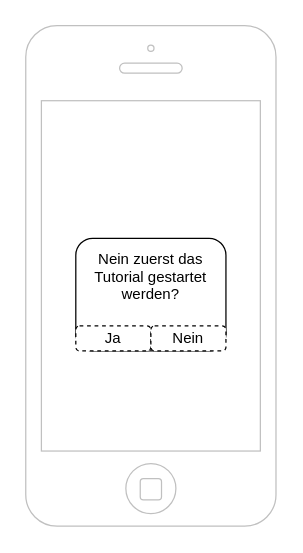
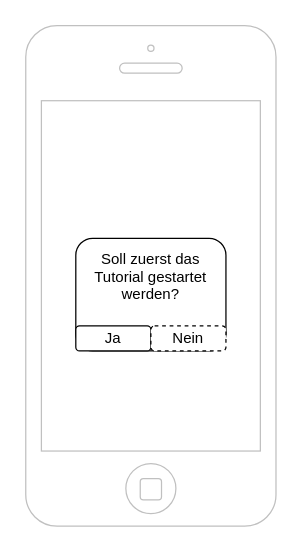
- <mxCell id="3" value="&lt;div&gt;Nein zuerst das Tutorial gestartet werden?&lt;/div&gt;&lt;div&gt;&lt;br&gt;&lt;/div&gt;&lt;div&gt;&lt;br&gt;&lt;/div&gt;" style="rounded=1;whiteSpace=wrap;html=1;" vertex="1" parent="1"><mxGeometry x="60" y="190" width="120" height="90" as="geometry" /></mxCell>
+ <mxCell id="3" value="&lt;div&gt;Soll zuerst das Tutorial gestartet werden?&lt;/div&gt;&lt;div&gt;&lt;br&gt;&lt;/div&gt;&lt;div&gt;&lt;br&gt;&lt;/div&gt;" style="rounded=1;whiteSpace=wrap;html=1;" vertex="1" parent="1"><mxGeometry x="60" y="190" width="120" height="90" as="geometry" /></mxCell>
- <mxCell id="4" value="Ja" style="rounded=1;whiteSpace=wrap;html=1;dashed=1;" vertex="1" parent="1"><mxGeometry x="60" y="260" width="60" height="20" as="geometry" /></mxCell>
+ <mxCell id="4" value="Ja" style="rounded=1;whiteSpace=wrap;html=1;" vertex="1" parent="1"><mxGeometry x="60" y="260" width="60" height="20" as="geometry" /></mxCell>
